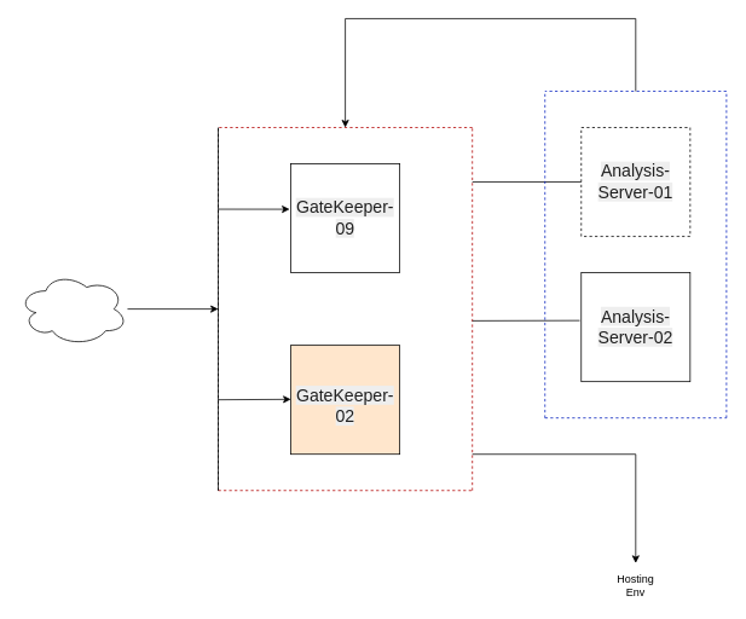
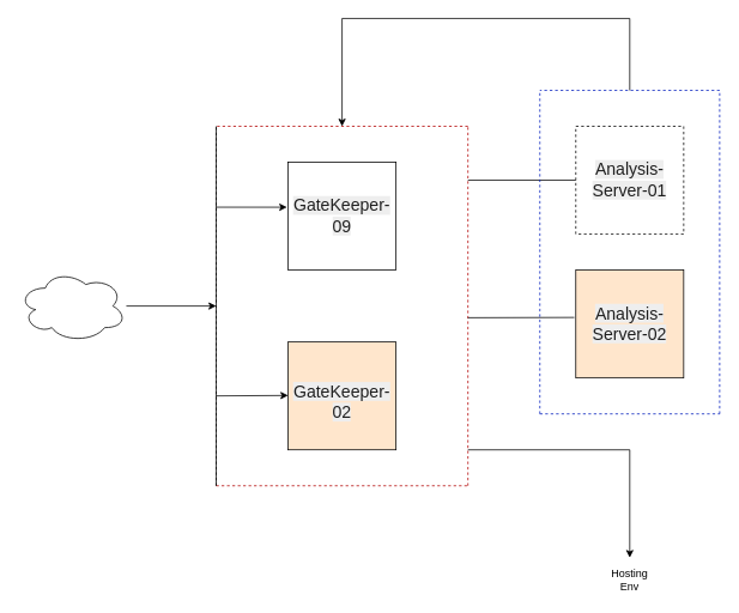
- <mxCell id="5" value="&lt;span style=&quot;color: rgba(0, 0, 0, 0.87); font-family: Proxima, sans-serif; font-size: 18.75px; text-align: start; background-color: rgb(238, 238, 238);&quot;&gt;Analysis-Server-02&lt;/span&gt;" style="whiteSpace=wrap;html=1;aspect=fixed;" vertex="1" parent="1"><mxGeometry x="640" y="300" width="120" height="120" as="geometry" /></mxCell>
+ <mxCell id="5" value="&lt;span style=&quot;color: rgba(0, 0, 0, 0.87); font-family: Proxima, sans-serif; font-size: 18.75px; text-align: start; background-color: rgb(238, 238, 238);&quot;&gt;Analysis-Server-02&lt;/span&gt;" style="whiteSpace=wrap;html=1;aspect=fixed;fillColor=#ffe6cc;" vertex="1" parent="1"><mxGeometry x="640" y="300" width="120" height="120" as="geometry" /></mxCell>
